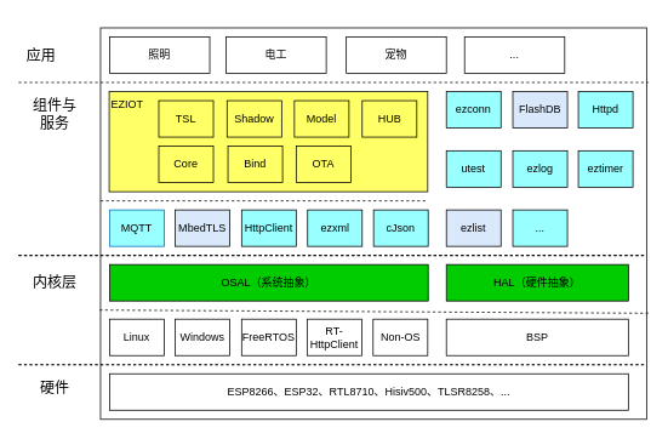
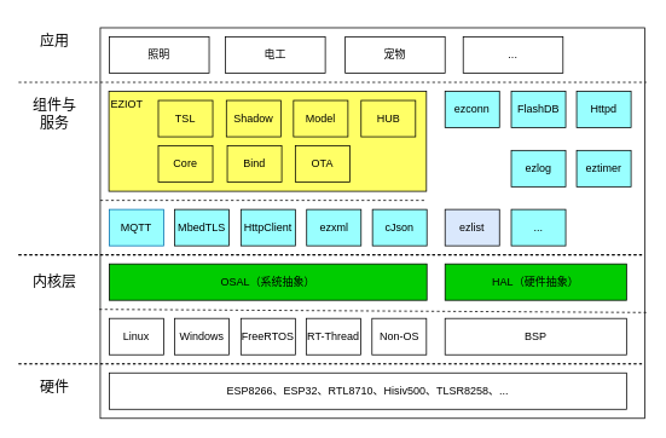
- <mxCell id="48" value="应用" style="text;html=1;strokeColor=none;fillColor=none;align=center;verticalAlign=middle;whiteSpace=wrap;rounded=0;fontSize=16;" parent="1" vertex="1"><mxGeometry x="15" y="35" width="60" height="50" as="geometry" /></mxCell>
+ <mxCell id="48" value="应用" style="text;html=1;strokeColor=none;fillColor=none;align=center;verticalAlign=middle;whiteSpace=wrap;rounded=0;fontSize=16;" parent="1" vertex="1"><mxGeometry x="30" y="20" width="60" height="50" as="geometry" /></mxCell>
- <mxCell id="22" value="FlashDB" style="rounded=0;whiteSpace=wrap;html=1;fillColor=#dae8fc;fontColor=#000000;" parent="1" vertex="1"><mxGeometry x="563" y="100" width="60" height="40" as="geometry" /></mxCell>
+ <mxCell id="22" value="FlashDB" style="rounded=0;whiteSpace=wrap;html=1;fillColor=#99FFFF;fontColor=#000000;" parent="1" vertex="1"><mxGeometry x="563" y="100" width="60" height="40" as="geometry" /></mxCell>
- <mxCell id="34" value="utest" style="rounded=0;whiteSpace=wrap;html=1;fillColor=#99FFFF;fontColor=#000000;" parent="1" vertex="1"><mxGeometry x="490" y="165" width="60" height="40" as="geometry" /></mxCell>
- <mxCell id="17" value="MbedTLS" style="rounded=0;whiteSpace=wrap;html=1;fillColor=#dae8fc;fontColor=#000000;" parent="1" vertex="1"><mxGeometry x="192" y="230" width="60" height="40" as="geometry" /></mxCell>
+ <mxCell id="17" value="MbedTLS" style="rounded=0;whiteSpace=wrap;html=1;fillColor=#99FFFF;fontColor=#000000;" parent="1" vertex="1"><mxGeometry x="192" y="230" width="60" height="40" as="geometry" /></mxCell>
- <mxCell id="9" value="RT-HttpClient" style="rounded=0;whiteSpace=wrap;html=1;fillColor=none;" parent="1" vertex="1"><mxGeometry x="337" y="350" width="60" height="40" as="geometry" /></mxCell>
+ <mxCell id="9" value="RT-Thread" style="rounded=0;whiteSpace=wrap;html=1;fillColor=none;" parent="1" vertex="1"><mxGeometry x="337" y="350" width="60" height="40" as="geometry" /></mxCell>
